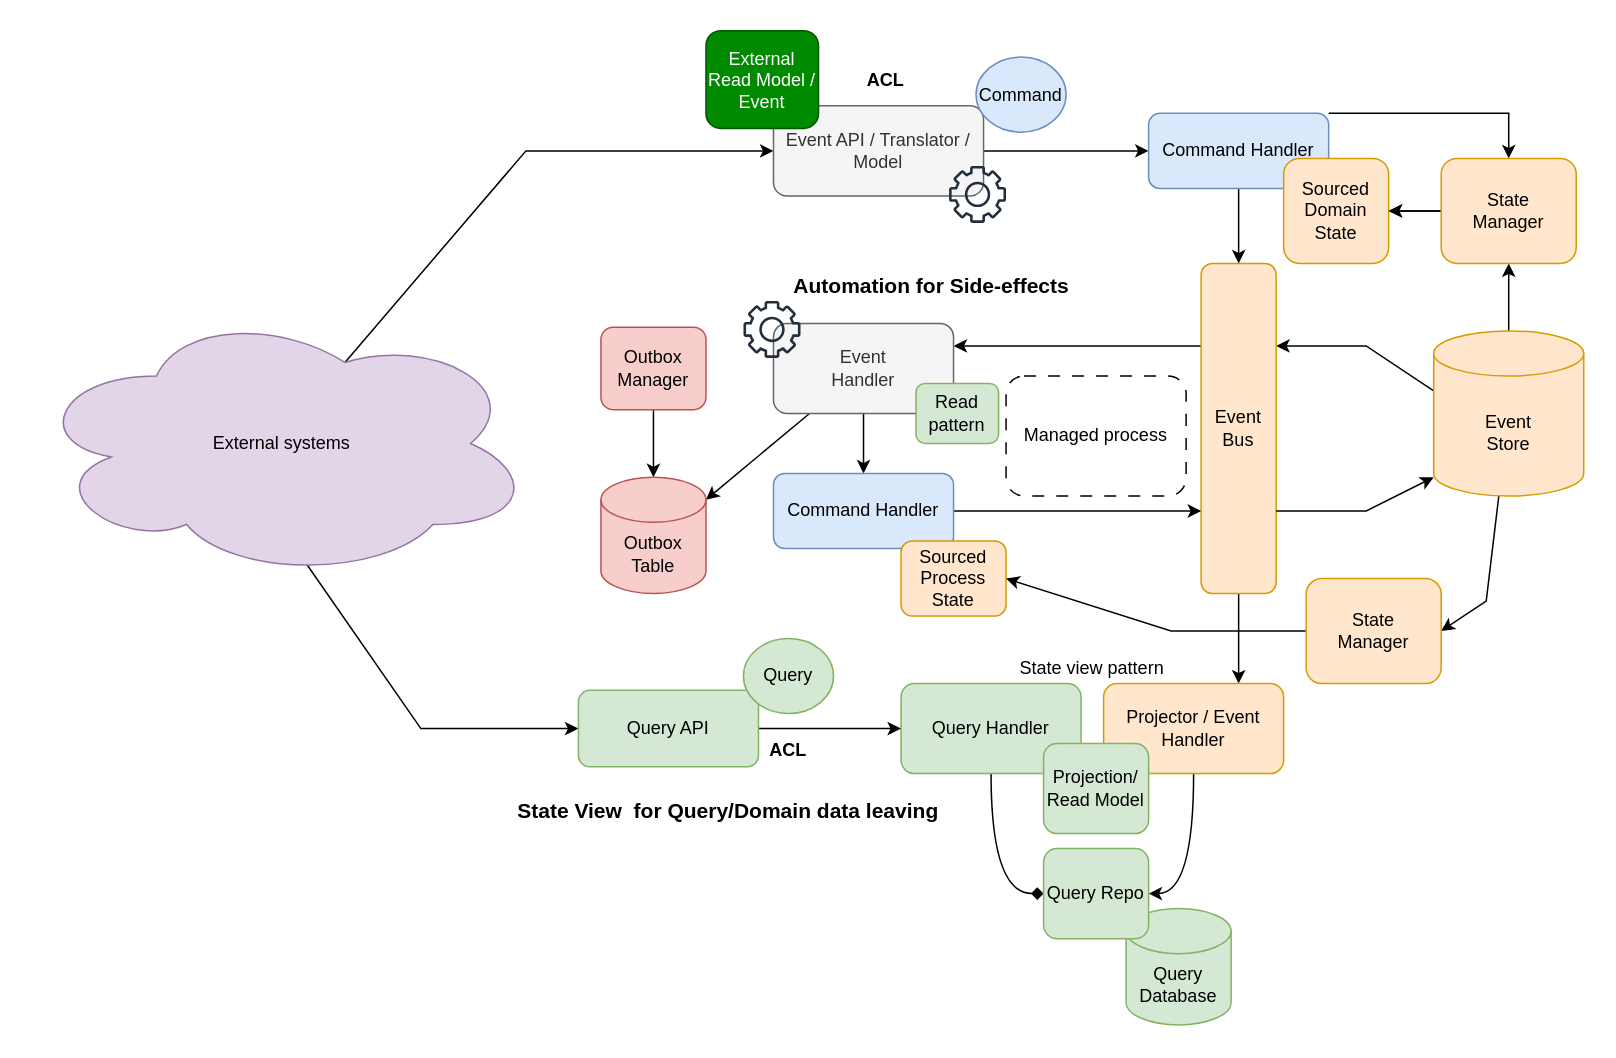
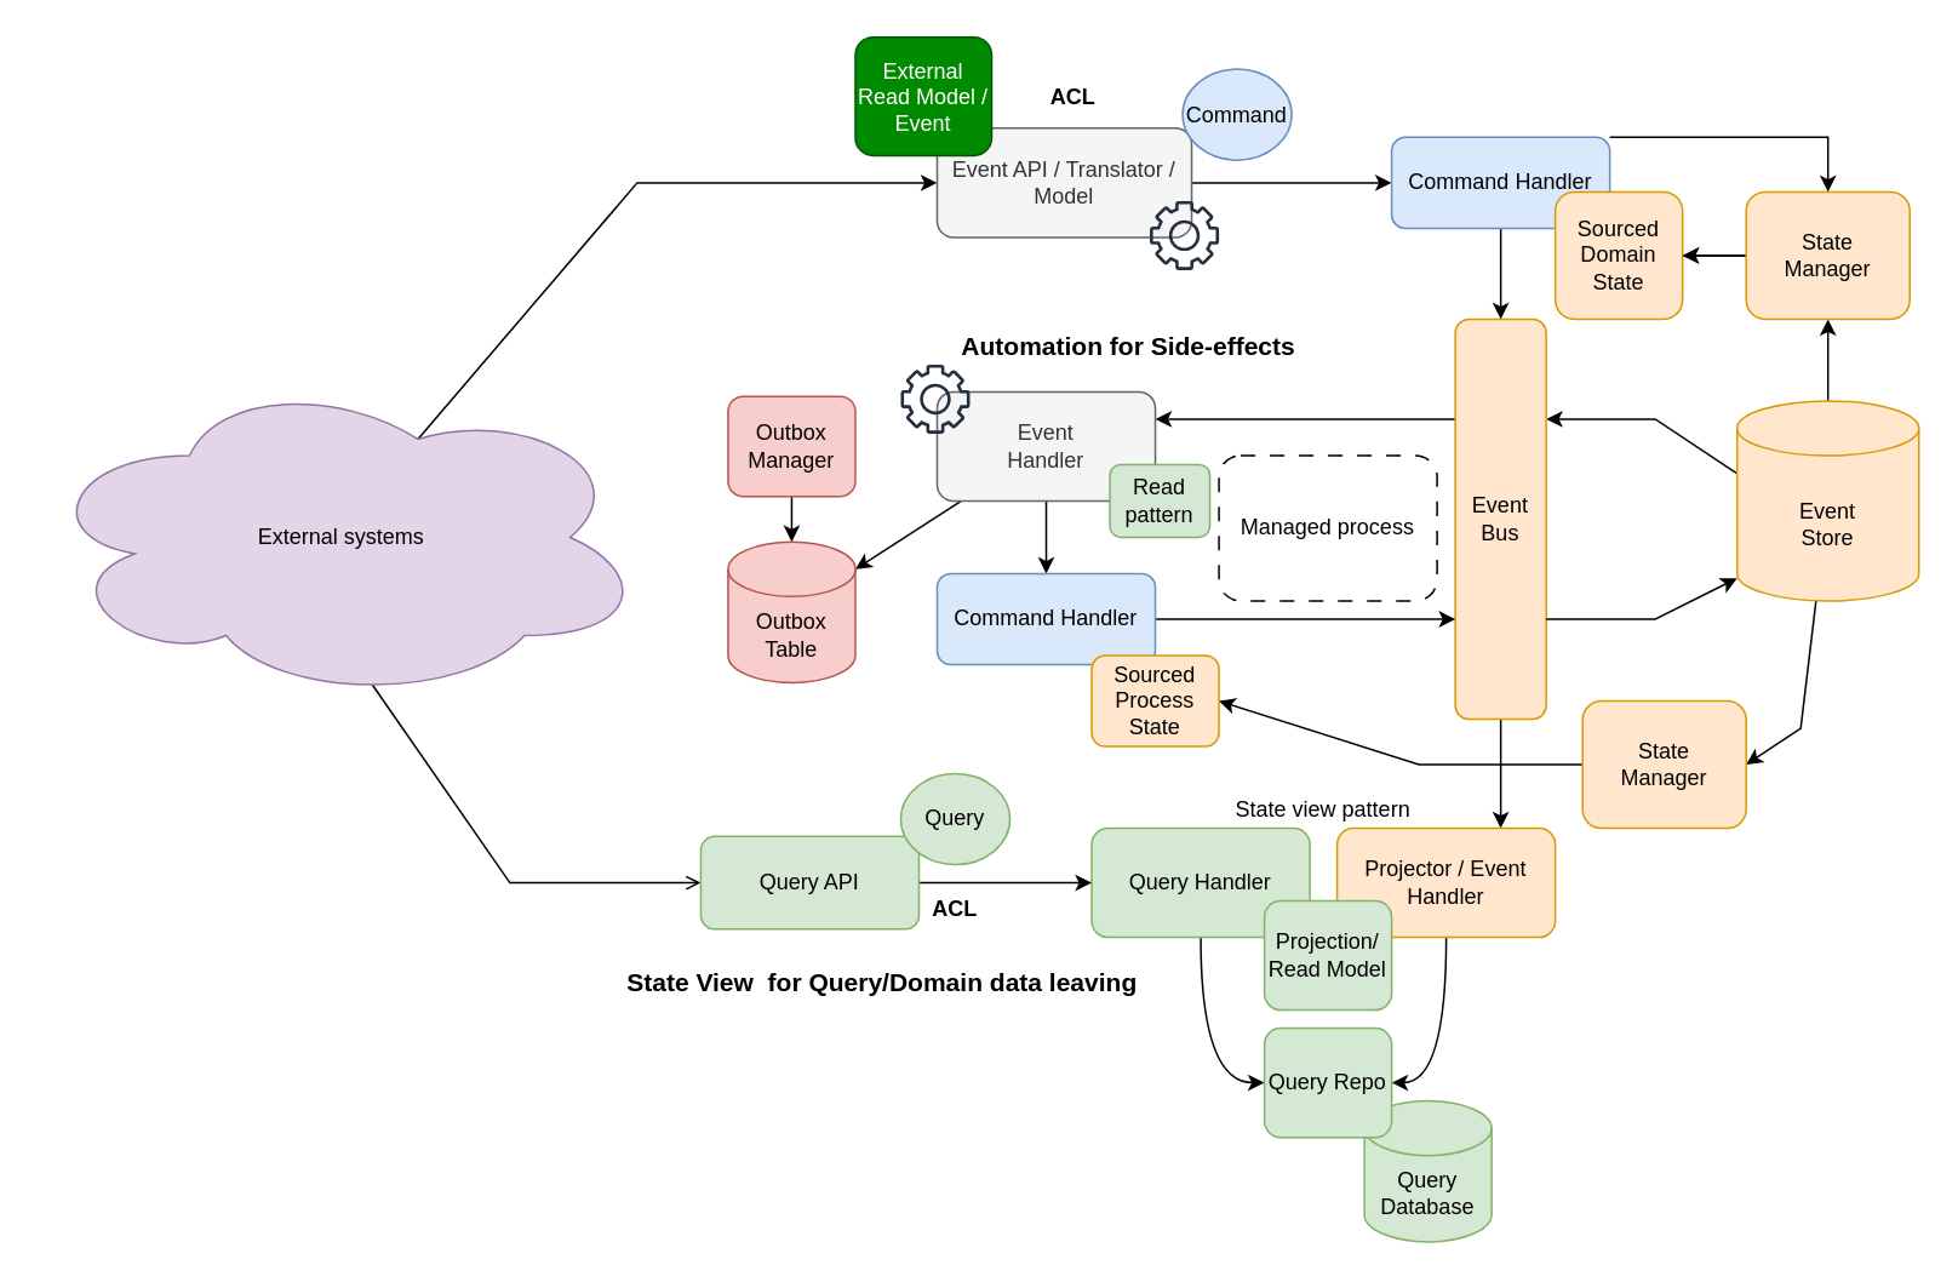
- <mxCell id="32" value="&lt;div&gt;Outbox&lt;/div&gt;&lt;div&gt;Table&lt;/div&gt;" style="shape=cylinder3;whiteSpace=wrap;html=1;boundedLbl=1;backgroundOutline=1;size=15;fillColor=#f8cecc;strokeColor=#b85450;" vertex="1" parent="1"><mxGeometry x="400" y="317.5" width="70" height="77.5" as="geometry" /></mxCell>
+ <mxCell id="32" value="&lt;div&gt;Outbox&lt;/div&gt;&lt;div&gt;Table&lt;/div&gt;" style="shape=cylinder3;whiteSpace=wrap;html=1;boundedLbl=1;backgroundOutline=1;size=15;fillColor=#f8cecc;strokeColor=#b85450;" vertex="1" parent="1"><mxGeometry x="400" y="297.5" width="70" height="77.5" as="geometry" /></mxCell>
- <mxCell id="17" style="rounded=0;orthogonalLoop=1;jettySize=auto;html=1;entryX=0;entryY=0.5;entryDx=0;entryDy=0;exitX=0.55;exitY=0.95;exitDx=0;exitDy=0;exitPerimeter=0;" edge="1" parent="1" source="18" target="39"><mxGeometry relative="1" as="geometry"><Array as="points"><mxPoint x="280" y="485" /></Array></mxGeometry></mxCell>
+ <mxCell id="17" style="rounded=0;orthogonalLoop=1;jettySize=auto;html=1;entryX=0;entryY=0.5;entryDx=0;entryDy=0;exitX=0.55;exitY=0.95;exitDx=0;exitDy=0;exitPerimeter=0;endArrow=open;" edge="1" parent="1" source="18" target="39"><mxGeometry relative="1" as="geometry"><Array as="points"><mxPoint x="280" y="485" /></Array></mxGeometry></mxCell>
- <mxCell id="33" style="edgeStyle=orthogonalEdgeStyle;rounded=0;orthogonalLoop=1;jettySize=auto;html=1;entryX=0;entryY=0.5;entryDx=0;entryDy=0;curved=1;endArrow=diamond;" edge="1" parent="1" source="34" target="41"><mxGeometry relative="1" as="geometry" /></mxCell>
+ <mxCell id="33" style="edgeStyle=orthogonalEdgeStyle;rounded=0;orthogonalLoop=1;jettySize=auto;html=1;entryX=0;entryY=0.5;entryDx=0;entryDy=0;curved=1;" edge="1" parent="1" source="34" target="41"><mxGeometry relative="1" as="geometry" /></mxCell>
